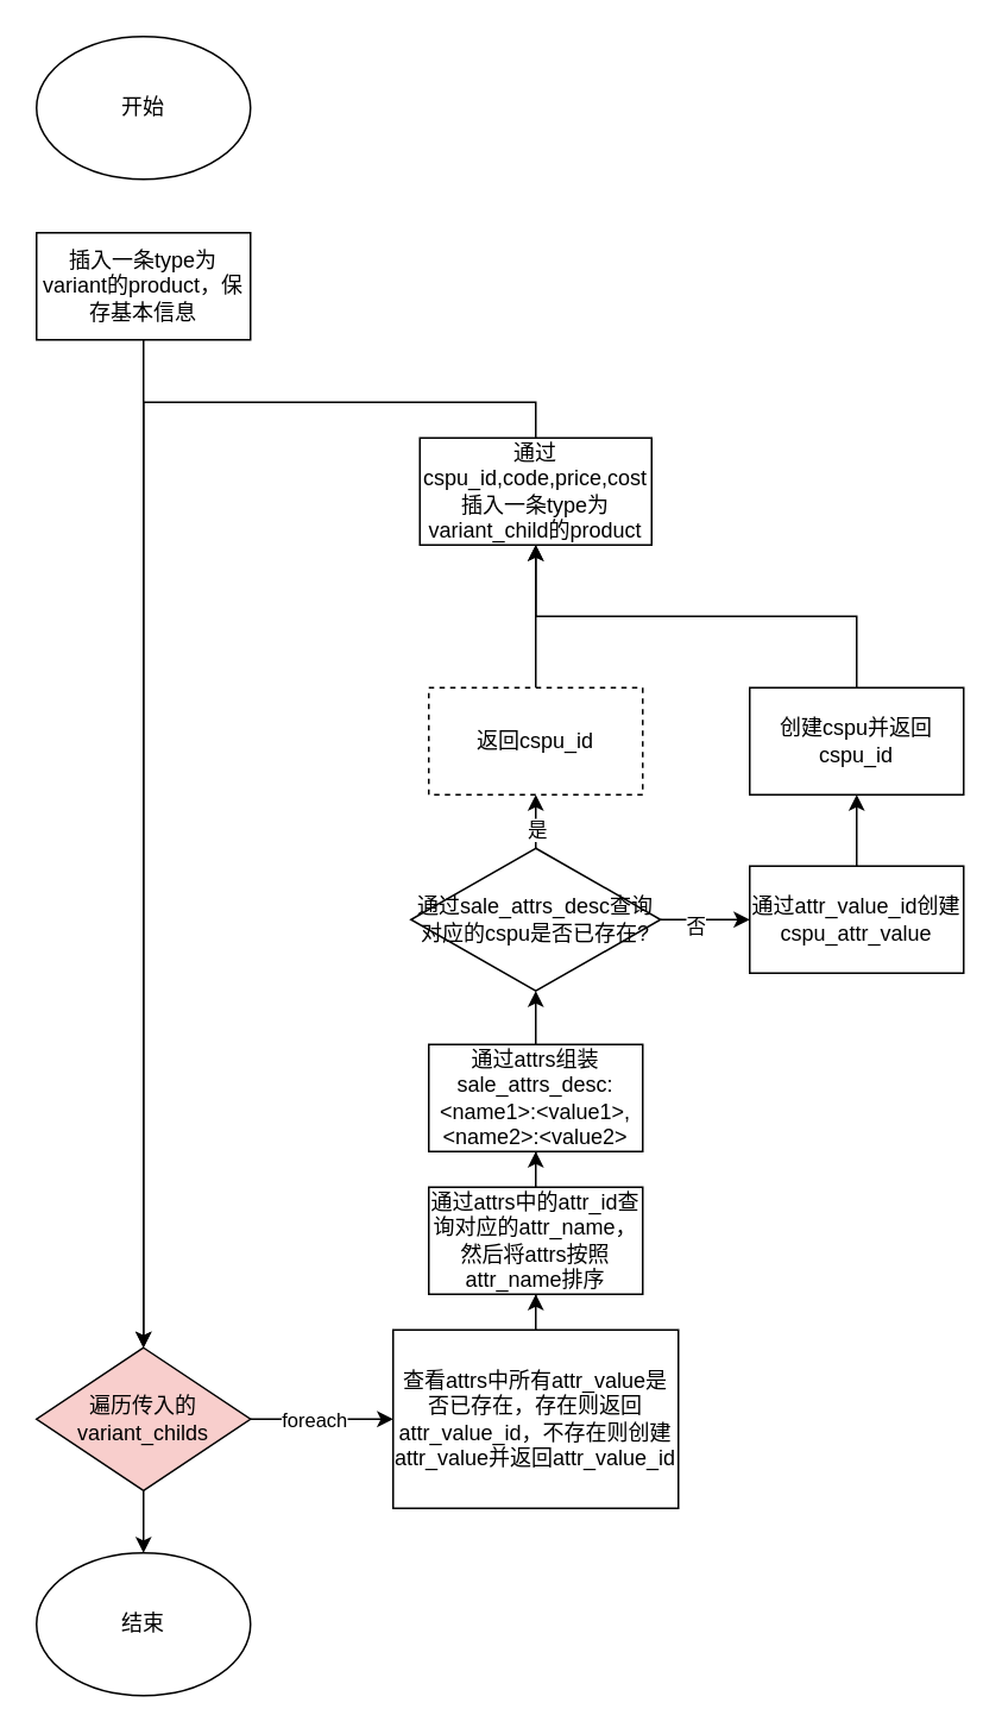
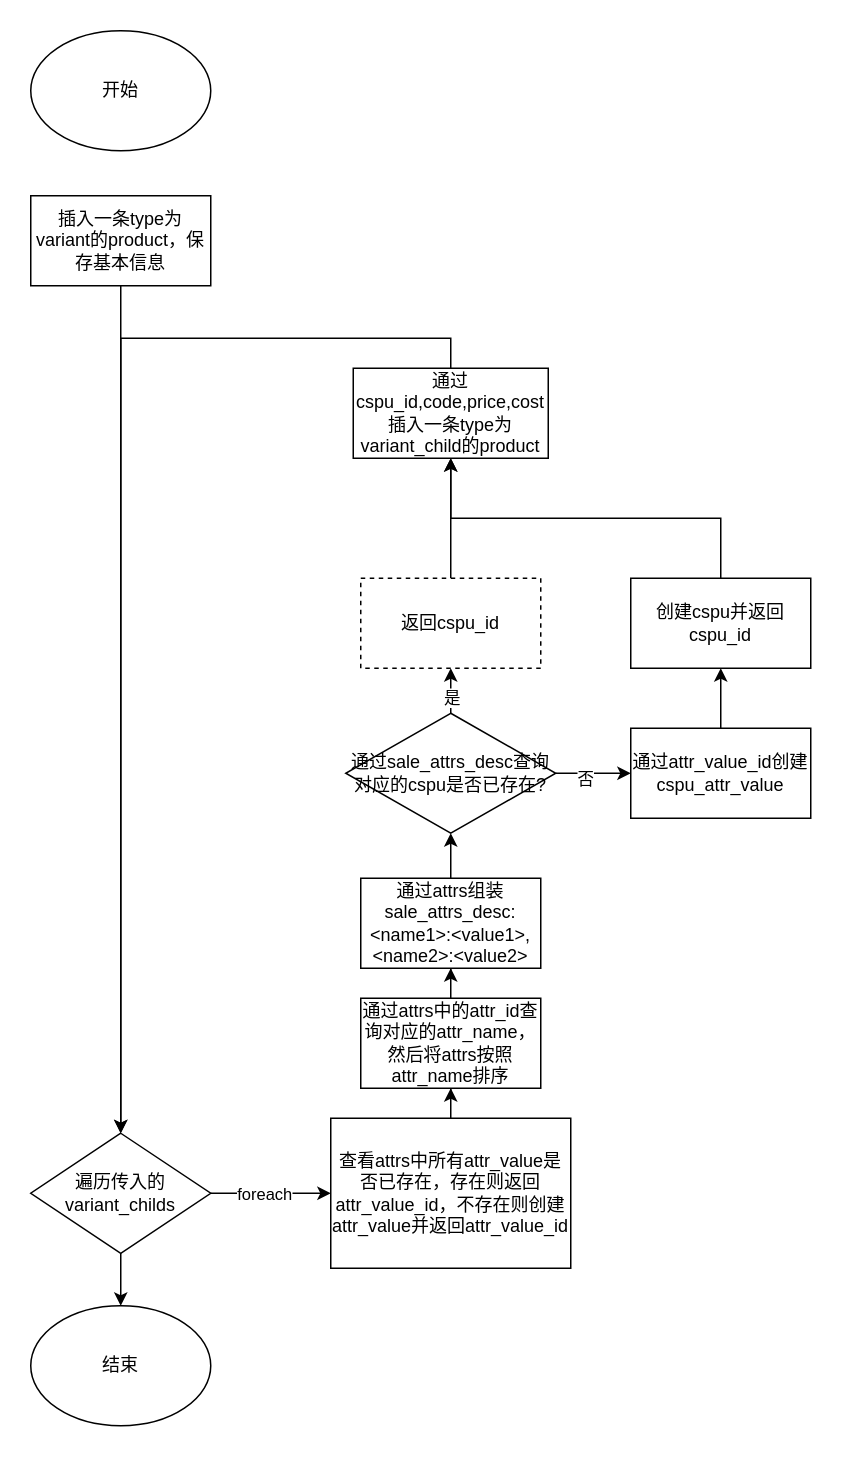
- <mxCell id="8" value="遍历传入的variant_childs" style="rhombus;whiteSpace=wrap;html=1;fillColor=#f8cecc;" vertex="1" parent="1"><mxGeometry x="20" y="755" width="120" height="80" as="geometry" /></mxCell>
+ <mxCell id="8" value="遍历传入的variant_childs" style="rhombus;whiteSpace=wrap;html=1;" vertex="1" parent="1"><mxGeometry x="20" y="755" width="120" height="80" as="geometry" /></mxCell>
